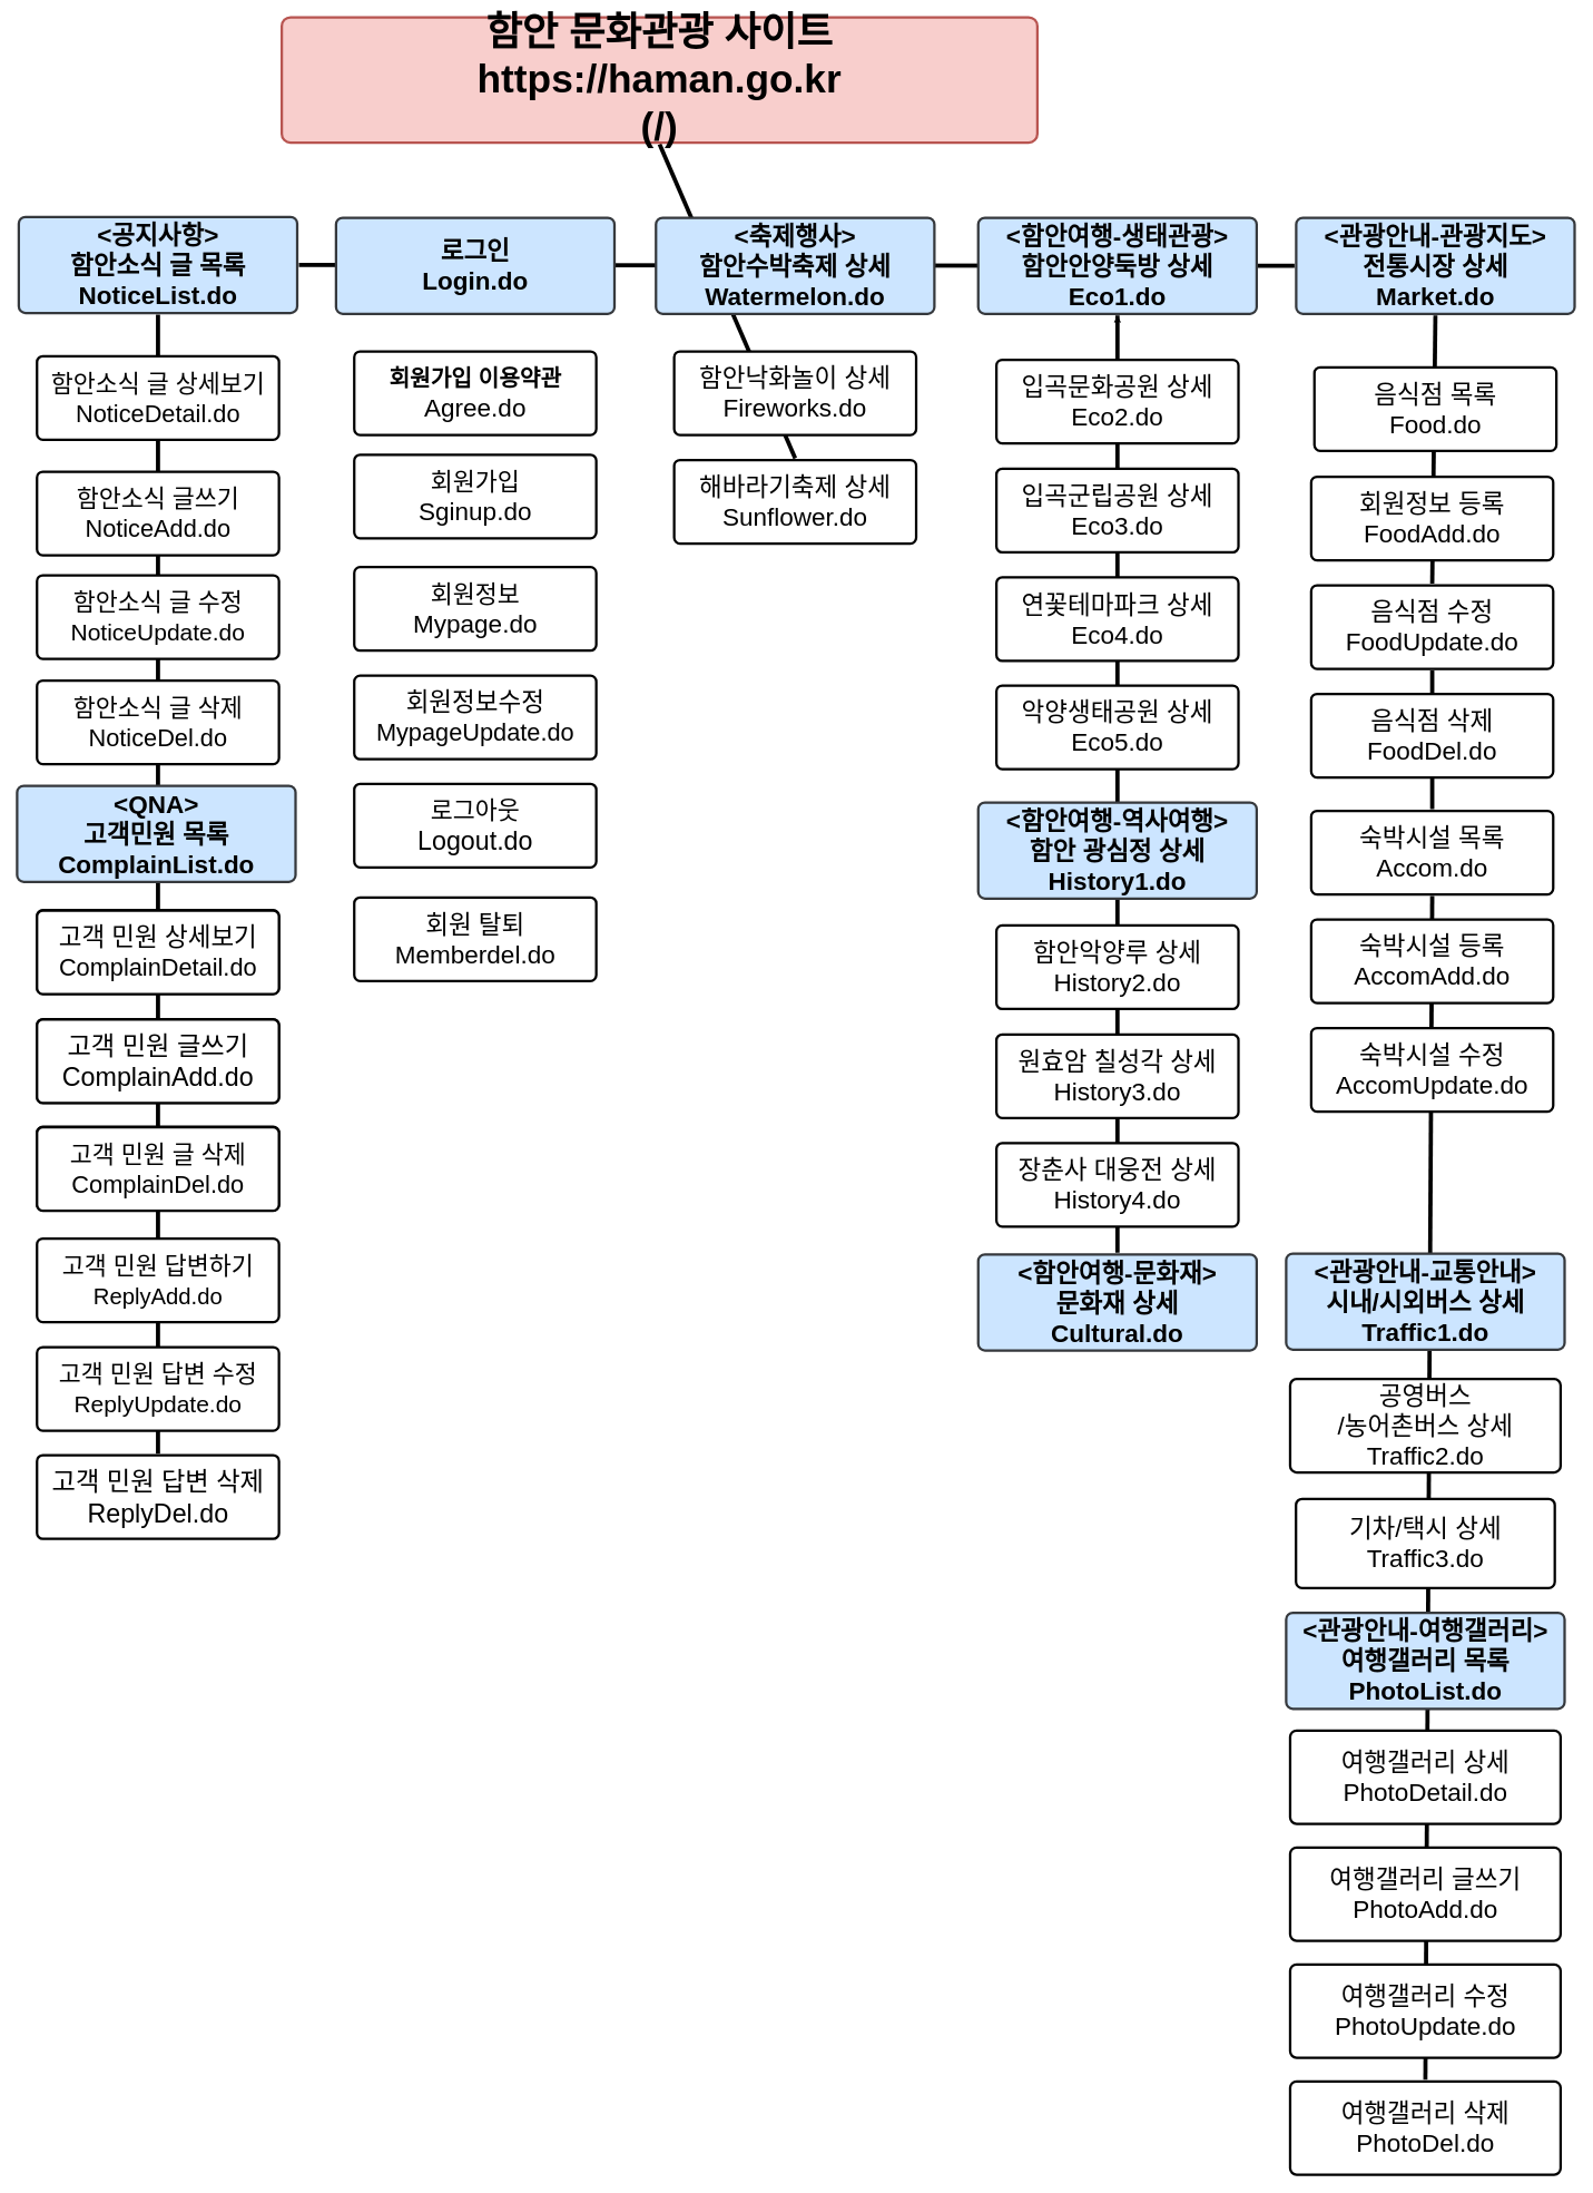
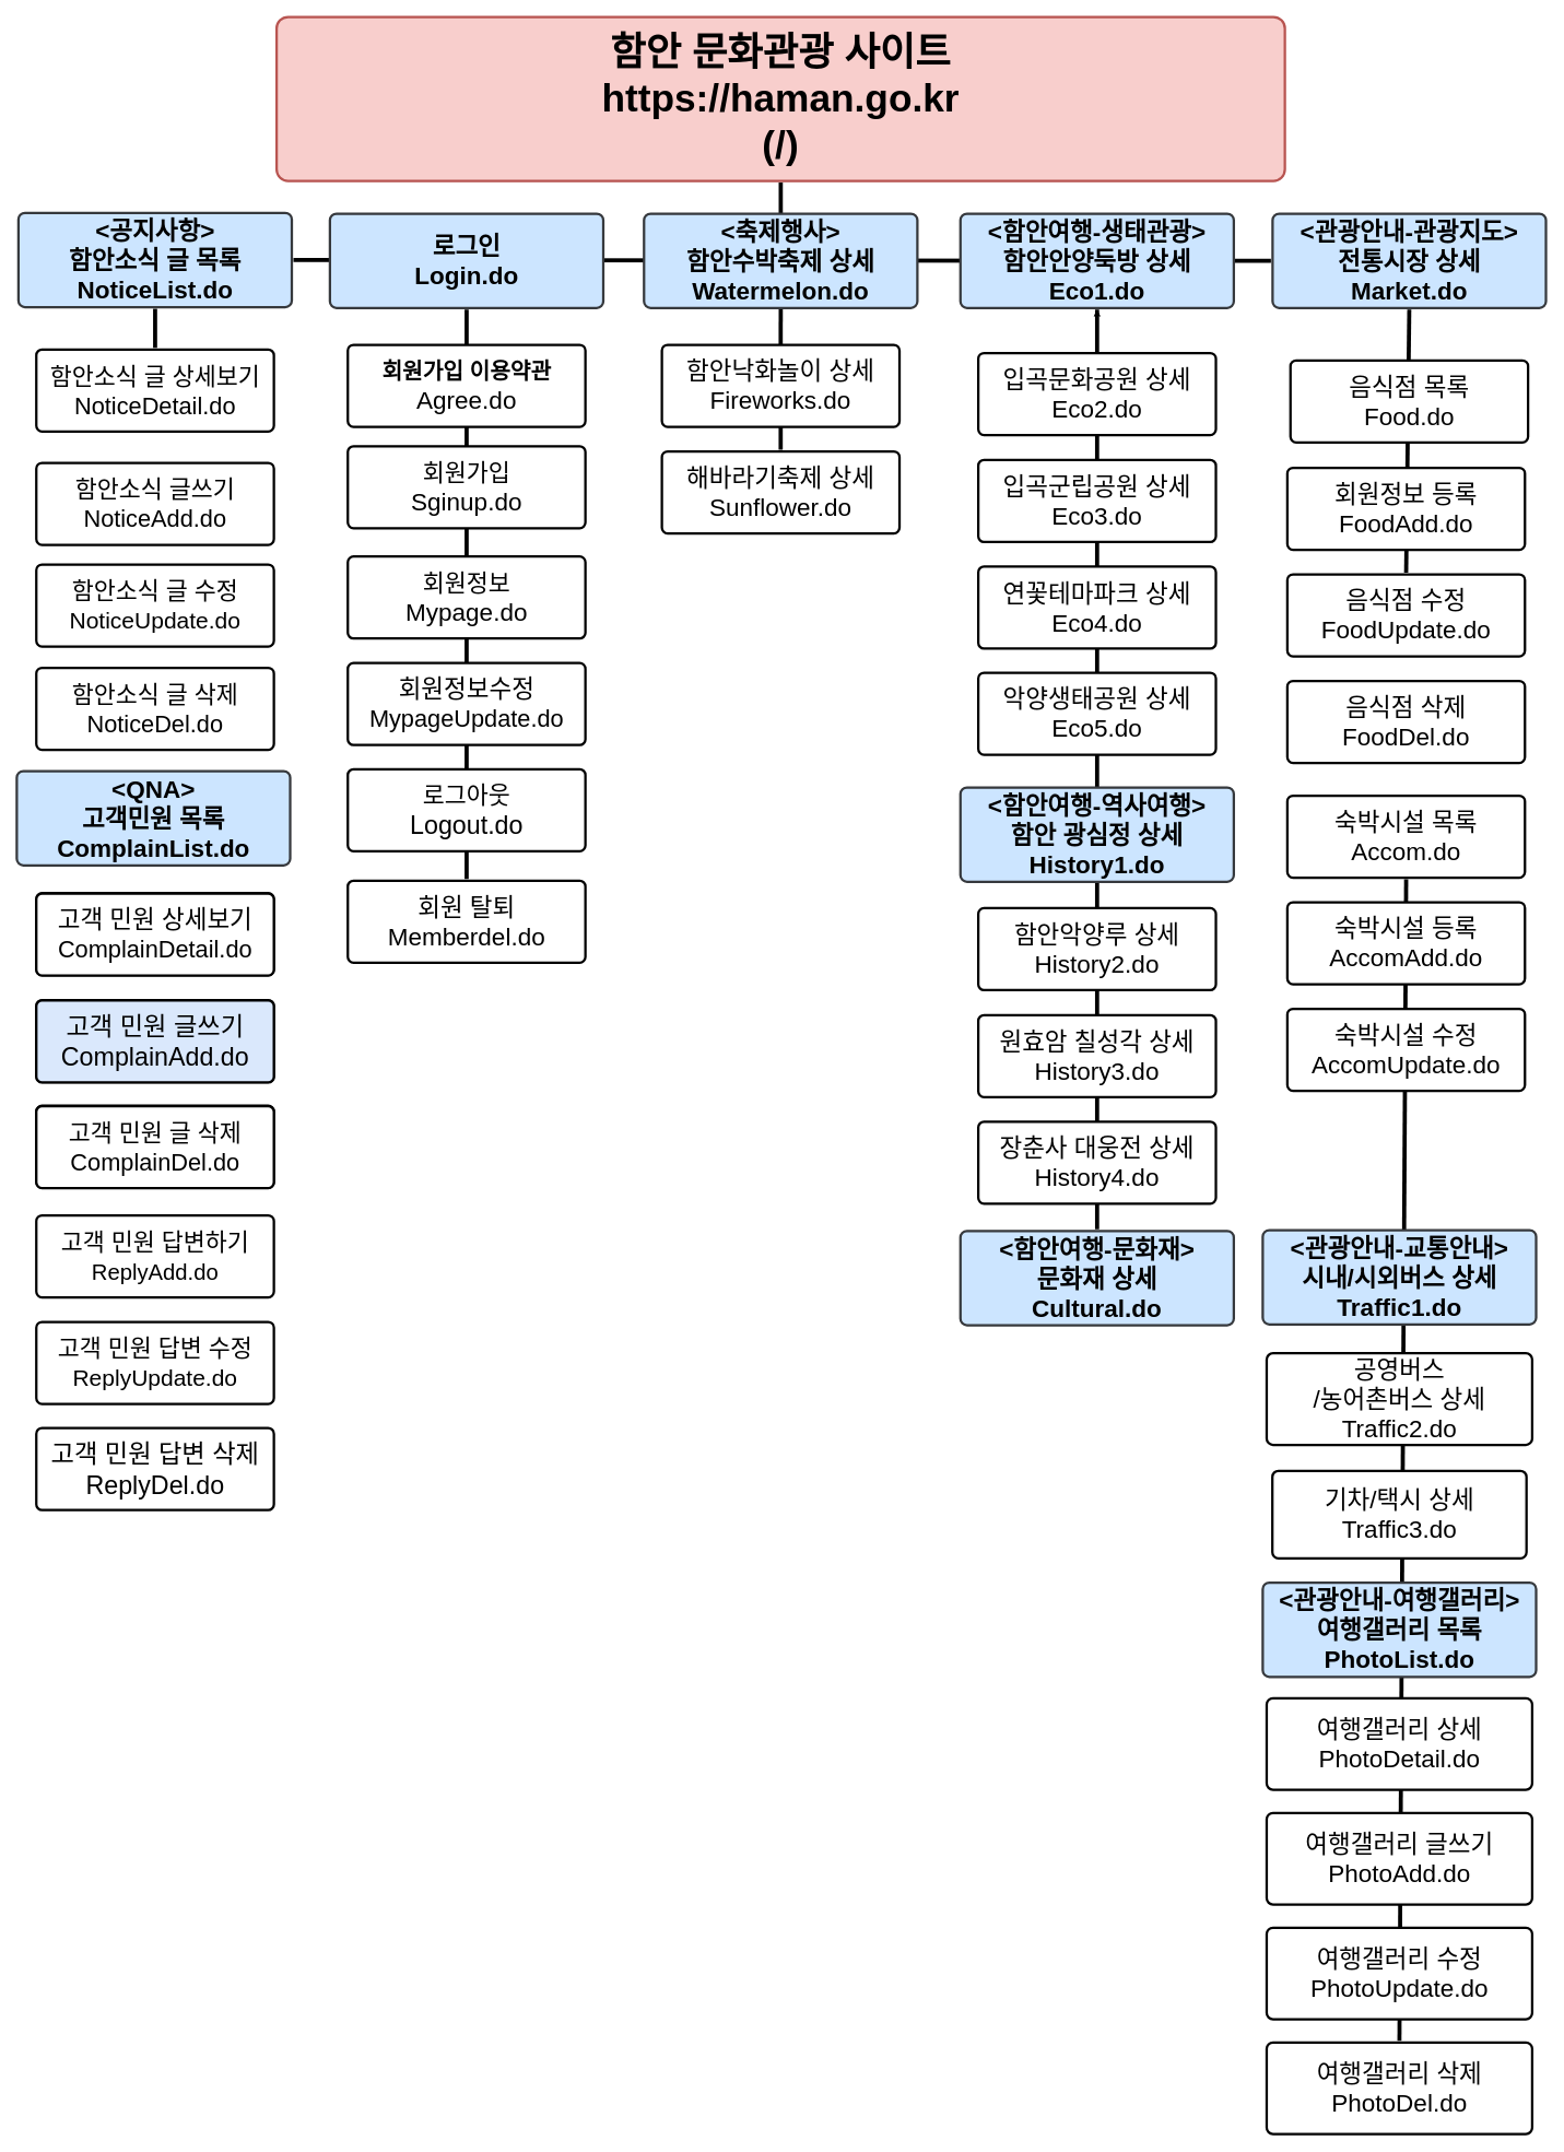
- <mxCell id="9" value="&lt;font style=&quot;font-size: 47px;&quot;&gt;함안 문화관광 사이트&lt;br&gt;https://haman.go.kr&lt;br&gt;(/)&lt;br&gt;&lt;/font&gt;" style="rounded=1;whiteSpace=wrap;html=1;shadow=0;labelBackgroundColor=none;strokeWidth=3;fontFamily=Helvetica;fontSize=20;align=center;fontStyle=1;spacing=5;arcSize=7;perimeterSpacing=2;fillColor=#f8cecc;strokeColor=#b85450;" parent="1" vertex="1"><mxGeometry x="337" y="20" width="905" height="150" as="geometry" /></mxCell>
+ <mxCell id="9" value="&lt;font style=&quot;font-size: 47px;&quot;&gt;함안 문화관광 사이트&lt;br&gt;https://haman.go.kr&lt;br&gt;(/)&lt;br&gt;&lt;/font&gt;" style="rounded=1;whiteSpace=wrap;html=1;shadow=0;labelBackgroundColor=none;strokeWidth=3;fontFamily=Helvetica;fontSize=20;align=center;fontStyle=1;spacing=5;arcSize=7;perimeterSpacing=2;fillColor=#f8cecc;strokeColor=#b85450;" parent="1" vertex="1"><mxGeometry x="337" width="1230" height="200" as="geometry" y="20" /></mxCell>
+ <mxCell id="7" value="" style="endArrow=none;html=1;rounded=0;exitX=0.5;exitY=1;exitDx=0;exitDy=0;entryX=0.5;entryY=0;entryDx=0;entryDy=0;strokeWidth=5;" parent="1" source="39" target="22" edge="1"><mxGeometry width="50" height="50" relative="1" as="geometry"><mxPoint x="560" y="490" as="sourcePoint" /><mxPoint x="560" y="1854" as="targetPoint" /></mxGeometry></mxCell>
- <mxCell id="8" value="" style="endArrow=none;html=1;rounded=0;exitX=0.5;exitY=1;exitDx=0;exitDy=0;entryX=0.5;entryY=0;entryDx=0;entryDy=0;strokeWidth=5;" parent="1" source="10" target="24" edge="1"><mxGeometry width="50" height="50" relative="1" as="geometry"><mxPoint x="1370" y="880" as="sourcePoint" /><mxPoint x="1420" y="830" as="targetPoint" /></mxGeometry></mxCell>
+ <mxCell id="8" value="" style="endArrow=none;html=1;rounded=0;exitX=0.5;exitY=1;exitDx=0;exitDy=0;strokeWidth=5;" parent="1" source="10" target="11" edge="1"><mxGeometry width="50" height="50" relative="1" as="geometry"><mxPoint x="1370" y="880" as="sourcePoint" /><mxPoint x="1420" y="830" as="targetPoint" /></mxGeometry></mxCell>
- <mxCell id="2" value="" style="endArrow=none;html=1;rounded=0;exitX=0.5;exitY=1;exitDx=0;exitDy=0;entryX=0.5;entryY=0;entryDx=0;entryDy=0;strokeWidth=5;" edge="1" parent="1" source="57" target="55"><mxGeometry width="50" height="50" relative="1" as="geometry"><mxPoint x="1719" y="377" as="sourcePoint" /><mxPoint x="1707" y="2489" as="targetPoint" /></mxGeometry></mxCell>
- <mxCell id="43" value="&lt;font style=&quot;font-size: 31px;&quot;&gt;&lt;span style=&quot;&quot;&gt;고객 민원 글쓰기&lt;/span&gt;&lt;br&gt;&lt;font style=&quot;font-size: 31px;&quot;&gt;ComplainAdd.do&lt;/font&gt;&lt;br&gt;&lt;/font&gt;" style="rounded=1;whiteSpace=wrap;html=1;shadow=0;labelBackgroundColor=none;strokeWidth=3;fontFamily=Helvetica;fontSize=30;align=center;spacing=5;fontStyle=0;arcSize=7;perimeterSpacing=2;aspect=fixed;" parent="1" vertex="1"><mxGeometry x="43.82" y="1219.94" width="289.86" height="100" as="geometry" /></mxCell>
+ <mxCell id="43" value="&lt;font style=&quot;font-size: 31px;&quot;&gt;&lt;span style=&quot;&quot;&gt;고객 민원 글쓰기&lt;/span&gt;&lt;br&gt;&lt;font style=&quot;font-size: 31px;&quot;&gt;ComplainAdd.do&lt;/font&gt;&lt;br&gt;&lt;/font&gt;" style="rounded=1;whiteSpace=wrap;html=1;shadow=0;labelBackgroundColor=none;strokeWidth=3;fontFamily=Helvetica;fontSize=30;align=center;spacing=5;fontStyle=0;arcSize=7;perimeterSpacing=2;aspect=fixed;fillColor=#dae8fc;" parent="1" vertex="1"><mxGeometry x="43.82" y="1219.94" width="289.86" height="100" as="geometry" /></mxCell>
